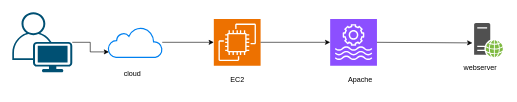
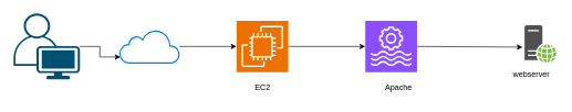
- <mxCell id="9" value="cloud" style="text;html=1;align=center;verticalAlign=middle;resizable=0;points=[];autosize=1;strokeColor=none;fillColor=none;" vertex="1" parent="1"><mxGeometry x="195" y="108" width="50" height="30" as="geometry" /></mxCell>
